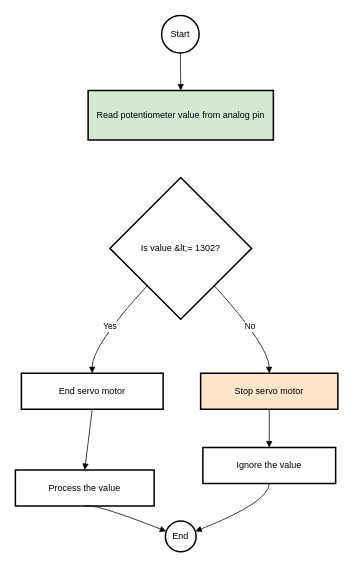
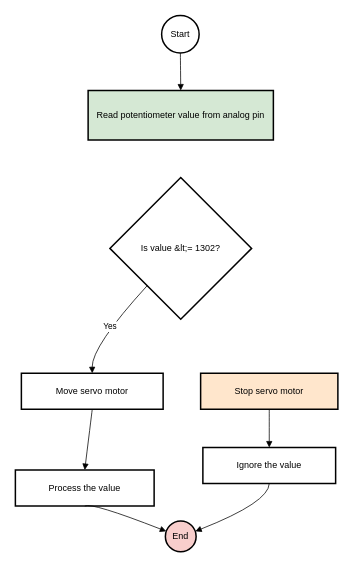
- <mxCell id="12" value="No" style="curved=1;startArrow=none;endArrow=block;exitX=0.95;exitY=1;entryX=0.5;entryY=0.01;rounded=0;" edge="1" parent="1" source="4" target="6"><mxGeometry relative="1" as="geometry"><Array as="points"><mxPoint x="358" y="461" /></Array></mxGeometry></mxCell>
- <mxCell id="5" value="End servo motor" style="whiteSpace=wrap;strokeWidth=2;" vertex="1" parent="1"><mxGeometry x="28" y="497" width="189" height="48" as="geometry" /></mxCell>
+ <mxCell id="5" value="Move servo motor" style="whiteSpace=wrap;strokeWidth=2;" vertex="1" parent="1"><mxGeometry x="28" y="497" width="189" height="48" as="geometry" /></mxCell>
- <mxCell id="9" value="End" style="ellipse;aspect=fixed;strokeWidth=2;whiteSpace=wrap;" vertex="1" parent="1"><mxGeometry x="220" y="694" width="41" height="41" as="geometry" /></mxCell>
+ <mxCell id="9" value="End" style="ellipse;aspect=fixed;strokeWidth=2;whiteSpace=wrap;fillColor=#f8cecc;" vertex="1" parent="1"><mxGeometry x="220" y="694" width="41" height="41" as="geometry" /></mxCell>
